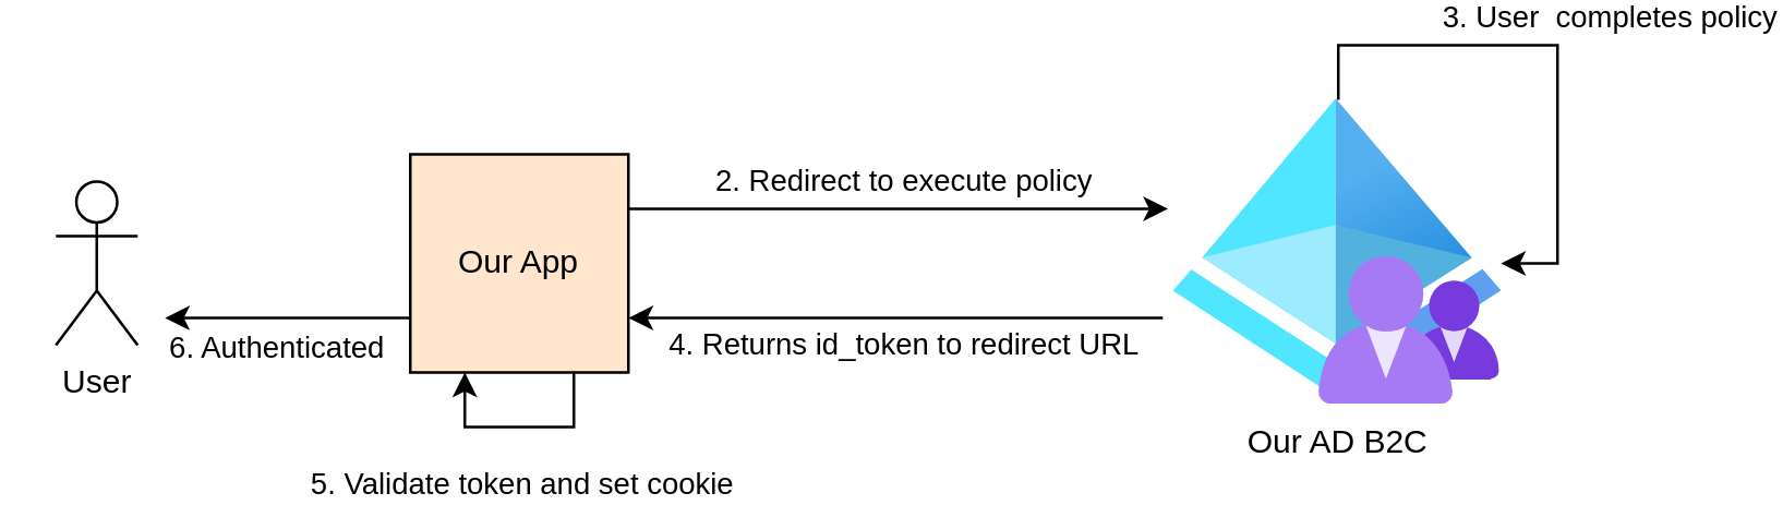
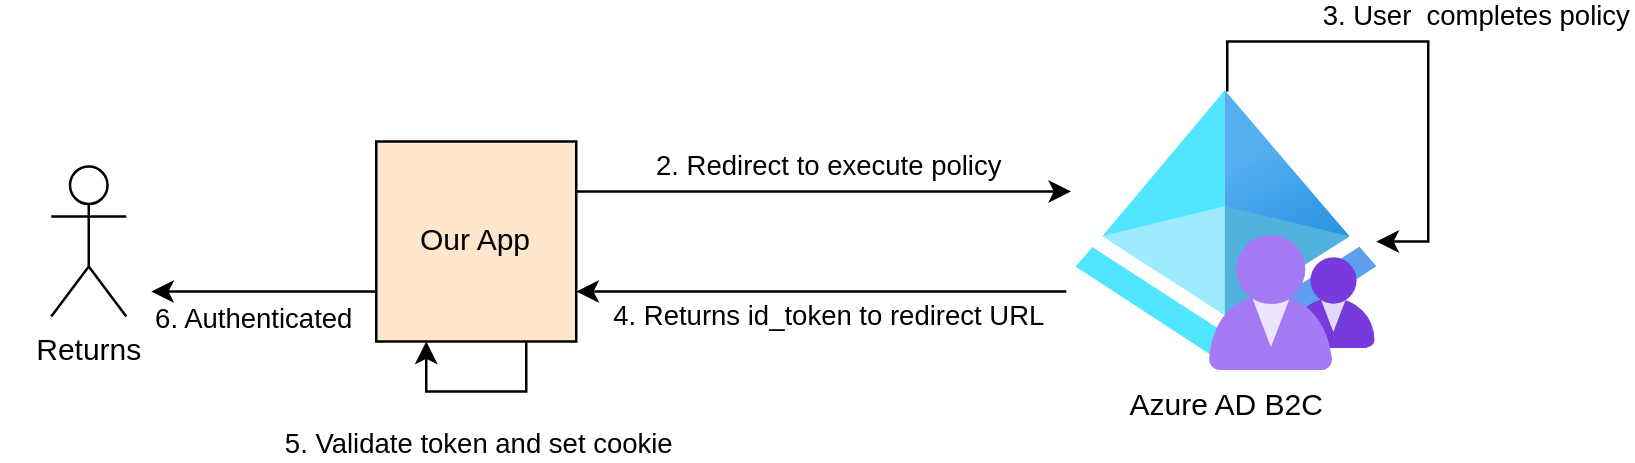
- <mxCell id="2" value="User" style="shape=umlActor;verticalLabelPosition=bottom;verticalAlign=top;html=1;outlineConnect=0;" vertex="1" parent="1"><mxGeometry x="20" y="50" width="30" height="60" as="geometry" /></mxCell>
+ <mxCell id="2" value="Returns" style="shape=umlActor;verticalLabelPosition=bottom;verticalAlign=top;html=1;outlineConnect=0;" vertex="1" parent="1"><mxGeometry x="20" y="50" width="30" height="60" as="geometry" /></mxCell>
- <mxCell id="10" value="Our AD B2C" style="aspect=fixed;html=1;points=[];align=center;image;fontSize=12;image=img/lib/azure2/identity/Azure_AD_B2C.svg;" vertex="1" parent="1"><mxGeometry x="430" y="20" width="120.75" height="112" as="geometry" /></mxCell>
+ <mxCell id="10" value="Azure AD B2C" style="aspect=fixed;html=1;points=[];align=center;image;fontSize=12;image=img/lib/azure2/identity/Azure_AD_B2C.svg;" vertex="1" parent="1"><mxGeometry x="430" y="20" width="120.75" height="112" as="geometry" /></mxCell>
